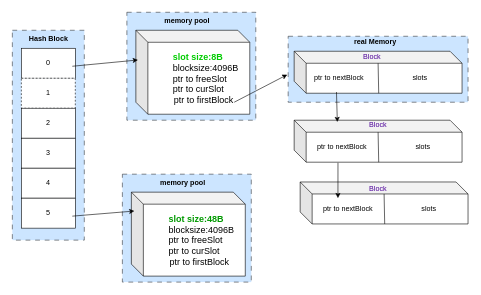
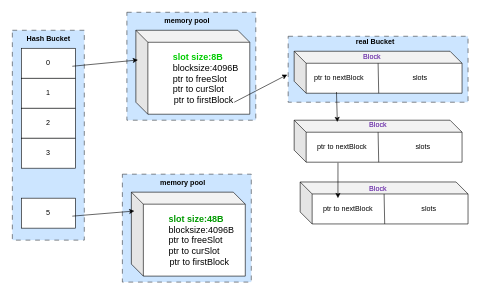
- <mxCell id="8" value="&lt;b&gt;Hash Block&lt;/b&gt;" style="text;html=1;align=center;verticalAlign=middle;resizable=0;points=[];autosize=1;strokeColor=none;fillColor=none;" vertex="1" parent="1"><mxGeometry x="30" y="50" width="100" height="30" as="geometry" /></mxCell>
+ <mxCell id="8" value="&lt;b&gt;Hash Bucket&lt;/b&gt;" style="text;html=1;align=center;verticalAlign=middle;resizable=0;points=[];autosize=1;strokeColor=none;fillColor=none;" vertex="1" parent="1"><mxGeometry x="30" y="50" width="100" height="30" as="geometry" /></mxCell>
- <mxCell id="14" value="&lt;b&gt;real Memory&lt;/b&gt;" style="text;html=1;align=center;verticalAlign=middle;resizable=0;points=[];autosize=1;strokeColor=none;fillColor=none;fontFamily=Helvetica;fontSize=12;fontColor=default;" vertex="1" parent="1"><mxGeometry x="580" y="55" width="90" height="30" as="geometry" /></mxCell>
+ <mxCell id="14" value="&lt;b&gt;real Bucket&lt;/b&gt;" style="text;html=1;align=center;verticalAlign=middle;resizable=0;points=[];autosize=1;strokeColor=none;fillColor=none;fontFamily=Helvetica;fontSize=12;fontColor=default;" vertex="1" parent="1"><mxGeometry x="580" y="55" width="90" height="30" as="geometry" /></mxCell>
- <mxCell id="4" value="1" style="rounded=0;whiteSpace=wrap;html=1;dashed=1;" vertex="1" parent="1"><mxGeometry x="35" y="130" width="90" height="50" as="geometry" /></mxCell>
+ <mxCell id="4" value="1" style="rounded=0;whiteSpace=wrap;html=1;" vertex="1" parent="1"><mxGeometry x="35" y="130" width="90" height="50" as="geometry" /></mxCell>
- <mxCell id="7" value="4" style="rounded=0;whiteSpace=wrap;html=1;" vertex="1" parent="1"><mxGeometry x="35" y="280" width="90" height="50" as="geometry" /></mxCell>
